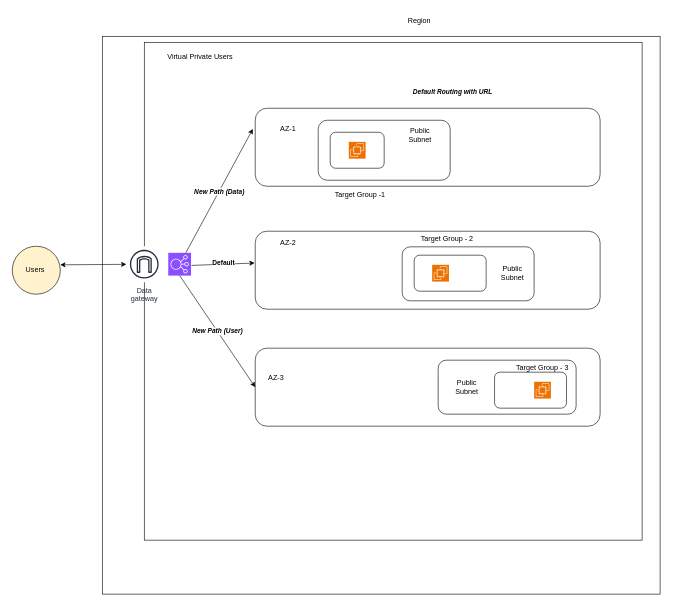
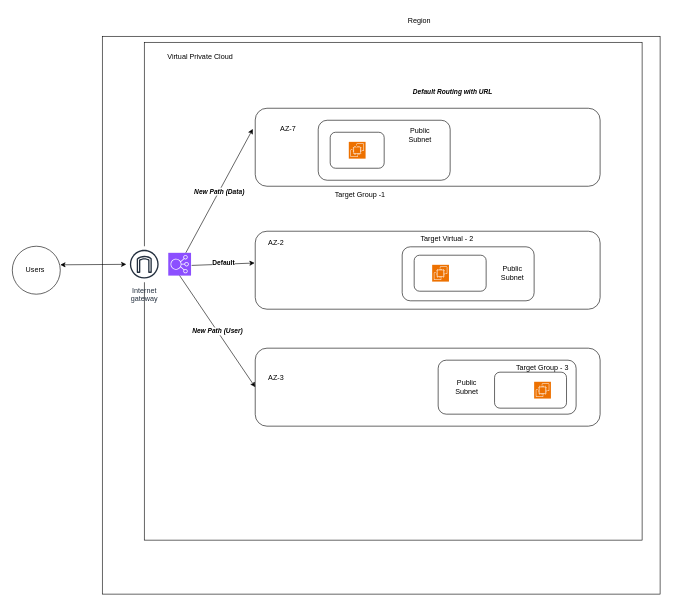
- <mxCell id="9" value="Virtual Private Users&amp;nbsp;" style="text;html=1;align=center;verticalAlign=middle;whiteSpace=wrap;rounded=0;" vertex="1" parent="1"><mxGeometry x="230" y="80" width="210" height="30" as="geometry" /></mxCell>
+ <mxCell id="9" value="Virtual Private Cloud&amp;nbsp;" style="text;html=1;align=center;verticalAlign=middle;whiteSpace=wrap;rounded=0;" vertex="1" parent="1"><mxGeometry x="230" y="80" width="210" height="30" as="geometry" /></mxCell>
- <mxCell id="11" value="AZ-1" style="text;html=1;align=center;verticalAlign=middle;whiteSpace=wrap;rounded=0;" vertex="1" parent="1"><mxGeometry x="450" y="200" width="60" height="30" as="geometry" /></mxCell>
+ <mxCell id="11" value="AZ-7" style="text;html=1;align=center;verticalAlign=middle;whiteSpace=wrap;rounded=0;" vertex="1" parent="1"><mxGeometry x="450" y="200" width="60" height="30" as="geometry" /></mxCell>
- <mxCell id="14" value="AZ-2" style="text;html=1;align=center;verticalAlign=middle;whiteSpace=wrap;rounded=0;" vertex="1" parent="1"><mxGeometry x="450" y="390" width="60" height="30" as="geometry" /></mxCell>
+ <mxCell id="14" value="AZ-2" style="text;html=1;align=center;verticalAlign=middle;whiteSpace=wrap;rounded=0;" vertex="1" parent="1"><mxGeometry x="430" y="390" width="60" height="30" as="geometry" /></mxCell>
- <mxCell id="39" value="Target Group -&amp;nbsp;&lt;span style=&quot;background-color: transparent; color: light-dark(rgb(0, 0, 0), rgb(255, 255, 255));&quot;&gt;2&lt;/span&gt;&lt;div&gt;&lt;div&gt;&lt;br&gt;&lt;/div&gt;&lt;div&gt;&lt;br&gt;&lt;/div&gt;&lt;div&gt;&lt;br&gt;&lt;/div&gt;&lt;div&gt;&lt;br&gt;&lt;/div&gt;&lt;div&gt;&lt;br&gt;&lt;/div&gt;&lt;div&gt;&lt;br&gt;&lt;/div&gt;&lt;/div&gt;" style="text;html=1;align=center;verticalAlign=middle;whiteSpace=wrap;rounded=1;movable=1;resizable=1;rotatable=1;deletable=1;editable=1;locked=0;connectable=1;" vertex="1" parent="1"><mxGeometry x="685" y="374.5" width="120" height="131" as="geometry" /></mxCell>
+ <mxCell id="39" value="Target Virtual -&amp;nbsp;&lt;span style=&quot;background-color: transparent; color: light-dark(rgb(0, 0, 0), rgb(255, 255, 255));&quot;&gt;2&lt;/span&gt;&lt;div&gt;&lt;div&gt;&lt;br&gt;&lt;/div&gt;&lt;div&gt;&lt;br&gt;&lt;/div&gt;&lt;div&gt;&lt;br&gt;&lt;/div&gt;&lt;div&gt;&lt;br&gt;&lt;/div&gt;&lt;div&gt;&lt;br&gt;&lt;/div&gt;&lt;div&gt;&lt;br&gt;&lt;/div&gt;&lt;/div&gt;" style="text;html=1;align=center;verticalAlign=middle;whiteSpace=wrap;rounded=1;movable=1;resizable=1;rotatable=1;deletable=1;editable=1;locked=0;connectable=1;" vertex="1" parent="1"><mxGeometry x="685" y="374.5" width="120" height="131" as="geometry" /></mxCell>
- <mxCell id="5" value="Users&amp;nbsp;" style="ellipse;whiteSpace=wrap;html=1;aspect=fixed;fillColor=#fff2cc;" vertex="1" parent="1"><mxGeometry x="20" y="410" width="80" height="80" as="geometry" /></mxCell>
+ <mxCell id="5" value="Users&amp;nbsp;" style="ellipse;whiteSpace=wrap;html=1;aspect=fixed;" vertex="1" parent="1"><mxGeometry x="20" y="410" width="80" height="80" as="geometry" /></mxCell>
- <mxCell id="16" value="Data&#10;gateway" style="sketch=0;outlineConnect=0;fontColor=#232F3E;gradientColor=none;strokeColor=#232F3E;fillColor=#ffffff;dashed=0;verticalLabelPosition=bottom;verticalAlign=top;align=center;html=1;fontSize=12;fontStyle=0;aspect=fixed;shape=mxgraph.aws4.resourceIcon;resIcon=mxgraph.aws4.internet_gateway;" vertex="1" parent="1"><mxGeometry x="210" y="410" width="60" height="60" as="geometry" /></mxCell>
+ <mxCell id="16" value="Internet&#10;gateway" style="sketch=0;outlineConnect=0;fontColor=#232F3E;gradientColor=none;strokeColor=#232F3E;fillColor=#ffffff;dashed=0;verticalLabelPosition=bottom;verticalAlign=top;align=center;html=1;fontSize=12;fontStyle=0;aspect=fixed;shape=mxgraph.aws4.resourceIcon;resIcon=mxgraph.aws4.internet_gateway;" vertex="1" parent="1"><mxGeometry x="210" y="410" width="60" height="60" as="geometry" /></mxCell>
